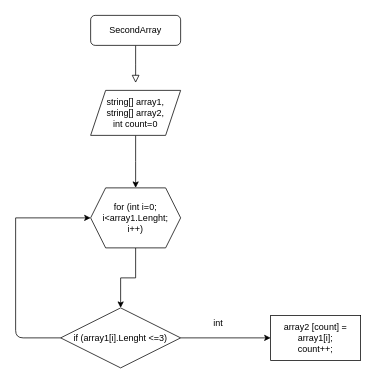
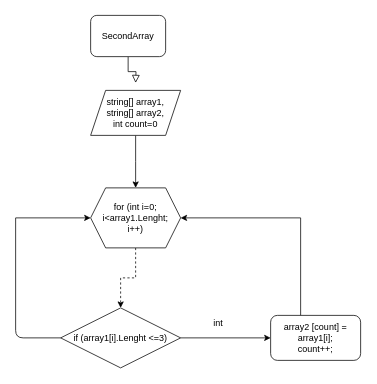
- <mxCell id="3" value="SecondArray" style="rounded=1;whiteSpace=wrap;html=1;fontSize=12;glass=0;strokeWidth=1;shadow=0;" parent="1" vertex="1"><mxGeometry x="120" y="20" width="120" height="40" as="geometry" /></mxCell>
+ <mxCell id="3" value="SecondArray" style="rounded=1;whiteSpace=wrap;html=1;fontSize=12;glass=0;strokeWidth=1;shadow=0;" parent="1" vertex="1"><mxGeometry x="120" y="20" width="100" height="55" as="geometry" /></mxCell>
+ <mxCell id="10" style="edgeStyle=orthogonalEdgeStyle;rounded=0;orthogonalLoop=1;jettySize=auto;html=1;entryX=1;entryY=0.5;entryDx=0;entryDy=0;" edge="1" parent="1" source="11" target="7"><mxGeometry relative="1" as="geometry"><mxPoint x="420" y="290" as="targetPoint" /><Array as="points"><mxPoint x="400" y="290" /></Array></mxGeometry></mxCell>
- <mxCell id="6" value="" style="edgeStyle=orthogonalEdgeStyle;rounded=0;orthogonalLoop=1;jettySize=auto;html=1;" edge="1" parent="1" source="7" target="9"><mxGeometry relative="1" as="geometry" /></mxCell>
+ <mxCell id="6" value="" style="edgeStyle=orthogonalEdgeStyle;rounded=0;orthogonalLoop=1;jettySize=auto;html=1;dashed=1;" edge="1" parent="1" source="7" target="9"><mxGeometry relative="1" as="geometry" /></mxCell>
- <mxCell id="11" value="array2 [count] = array1[i];&lt;br&gt;count++;" style="whiteSpace=wrap;html=1;" vertex="1" parent="1"><mxGeometry x="360" y="420" width="120" height="60" as="geometry" /></mxCell>
+ <mxCell id="11" value="array2 [count] = array1[i];&lt;br&gt;count++;" style="whiteSpace=wrap;html=1;rounded=1;" vertex="1" parent="1"><mxGeometry x="360" y="420" width="120" height="60" as="geometry" /></mxCell>
